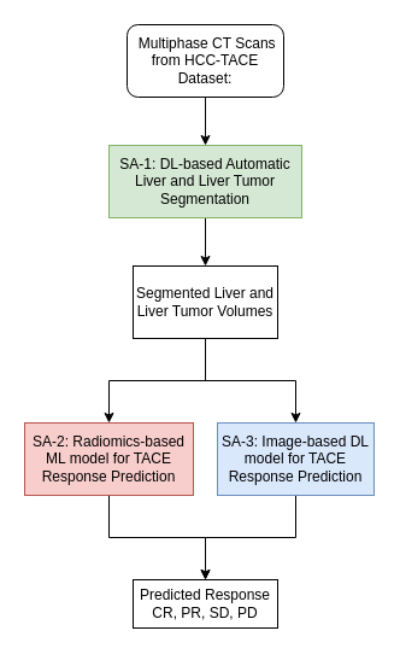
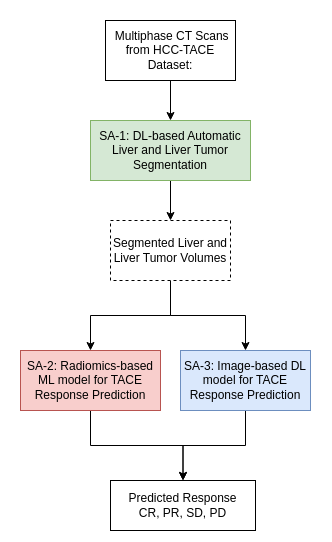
- <mxCell id="3" value="&amp;nbsp;Multiphase CT Scans from HCC-TACE Dataset:" style="whiteSpace=wrap;html=1;rounded=1;" vertex="1" parent="1"><mxGeometry x="105" y="20" width="130" height="60" as="geometry" /></mxCell>
+ <mxCell id="3" value="&amp;nbsp;Multiphase CT Scans from HCC-TACE Dataset:" style="rounded=0;whiteSpace=wrap;html=1;" vertex="1" parent="1"><mxGeometry x="105" y="20" width="130" height="60" as="geometry" /></mxCell>
- <mxCell id="8" value="Segmented Liver and Liver Tumor Volumes" style="whiteSpace=wrap;html=1;rounded=0;" vertex="1" parent="1"><mxGeometry x="110" y="220" width="120" height="60" as="geometry" /></mxCell>
+ <mxCell id="8" value="Segmented Liver and Liver Tumor Volumes" style="whiteSpace=wrap;html=1;rounded=0;dashed=1;" vertex="1" parent="1"><mxGeometry x="110" y="220" width="120" height="60" as="geometry" /></mxCell>
- <mxCell id="13" value="Predicted Response&lt;div&gt;CR, PR, SD, PD&lt;/div&gt;" style="rounded=0;whiteSpace=wrap;html=1;" vertex="1" parent="1"><mxGeometry x="110" y="480" width="120" height="40" as="geometry" /></mxCell>
+ <mxCell id="13" value="Predicted Response&lt;div&gt;CR, PR, SD, PD&lt;/div&gt;" style="rounded=0;whiteSpace=wrap;html=1;" vertex="1" parent="1"><mxGeometry x="110" y="480" width="145" height="50" as="geometry" /></mxCell>
